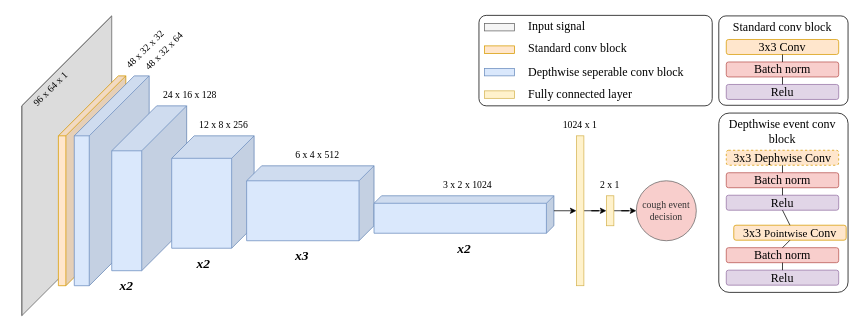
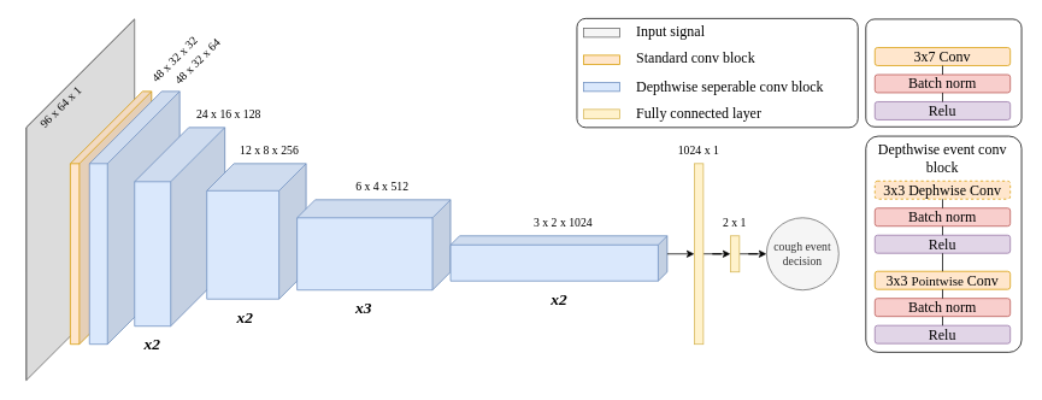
- <mxCell id="53" value="&lt;div style=&quot;&quot;&gt;&lt;span style=&quot;background-color: initial;&quot;&gt;Standard conv block&lt;/span&gt;&lt;/div&gt;" style="text;html=1;strokeColor=none;fillColor=none;align=center;verticalAlign=middle;whiteSpace=wrap;rounded=0;fontSize=16;fontFamily=Comic Sans MS;" parent="1" vertex="1"><mxGeometry x="958" y="20.73" width="170" height="31.46" as="geometry" /></mxCell>
- <mxCell id="48" value="3x3 Conv" style="rounded=1;whiteSpace=wrap;html=1;fontFamily=Comic Sans MS;fontSize=16;strokeWidth=1;fillColor=#ffe6cc;strokeColor=#d79b00;" parent="1" vertex="1"><mxGeometry x="968" y="52.19" width="150" height="20" as="geometry" /></mxCell>
+ <mxCell id="48" value="3x7 Conv" style="rounded=1;whiteSpace=wrap;html=1;fontFamily=Comic Sans MS;fontSize=16;strokeWidth=1;fillColor=#ffe6cc;strokeColor=#d79b00;" parent="1" vertex="1"><mxGeometry x="968" y="52.19" width="150" height="20" as="geometry" /></mxCell>
- <mxCell id="10" value="&lt;font style=&quot;font-size: 13px;&quot;&gt;cough event decision&lt;/font&gt;" style="ellipse;whiteSpace=wrap;html=1;fillColor=#f8cecc;strokeColor=#666666;fontColor=#333333;fontFamily=Comic Sans MS;fontSize=13;" parent="1" vertex="1"><mxGeometry x="848" y="240.73" width="80" height="80" as="geometry" /></mxCell>
+ <mxCell id="10" value="&lt;font style=&quot;font-size: 13px;&quot;&gt;cough event decision&lt;/font&gt;" style="ellipse;whiteSpace=wrap;html=1;fillColor=#f5f5f5;strokeColor=#666666;fontColor=#333333;fontFamily=Comic Sans MS;fontSize=13;" parent="1" vertex="1"><mxGeometry x="848" y="240.73" width="80" height="80" as="geometry" /></mxCell>
- <mxCell id="38" value="3x3&amp;nbsp;&lt;span style=&quot;font-size:11.0pt;line-height:107%;&lt;br/&gt;font-family:&amp;quot;Times New Roman&amp;quot;,serif;mso-ascii-theme-font:major-bidi;mso-fareast-font-family:&lt;br/&gt;&amp;quot;Times New Roman&amp;quot;;mso-fareast-theme-font:minor-fareast;mso-hansi-theme-font:&lt;br/&gt;major-bidi;mso-bidi-theme-font:major-bidi;mso-ansi-language:EN-US;mso-fareast-language:&lt;br/&gt;EN-US;mso-bidi-language:HE&quot;&gt;Pointwise&amp;nbsp;&lt;/span&gt;Conv" style="rounded=1;whiteSpace=wrap;html=1;fontFamily=Comic Sans MS;fontSize=16;strokeWidth=1;fillColor=#ffe6cc;strokeColor=#d79b00;" parent="1" vertex="1"><mxGeometry x="978" y="300" width="150" height="20" as="geometry" /></mxCell>
+ <mxCell id="38" value="3x3&amp;nbsp;&lt;span style=&quot;font-size:11.0pt;line-height:107%;&lt;br/&gt;font-family:&amp;quot;Times New Roman&amp;quot;,serif;mso-ascii-theme-font:major-bidi;mso-fareast-font-family:&lt;br/&gt;&amp;quot;Times New Roman&amp;quot;;mso-fareast-theme-font:minor-fareast;mso-hansi-theme-font:&lt;br/&gt;major-bidi;mso-bidi-theme-font:major-bidi;mso-ansi-language:EN-US;mso-fareast-language:&lt;br/&gt;EN-US;mso-bidi-language:HE&quot;&gt;Pointwise&amp;nbsp;&lt;/span&gt;Conv" style="rounded=1;whiteSpace=wrap;html=1;fontFamily=Comic Sans MS;fontSize=16;strokeWidth=1;fillColor=#ffe6cc;strokeColor=#d79b00;" parent="1" vertex="1"><mxGeometry x="968" y="300" width="150" height="20" as="geometry" /></mxCell>
